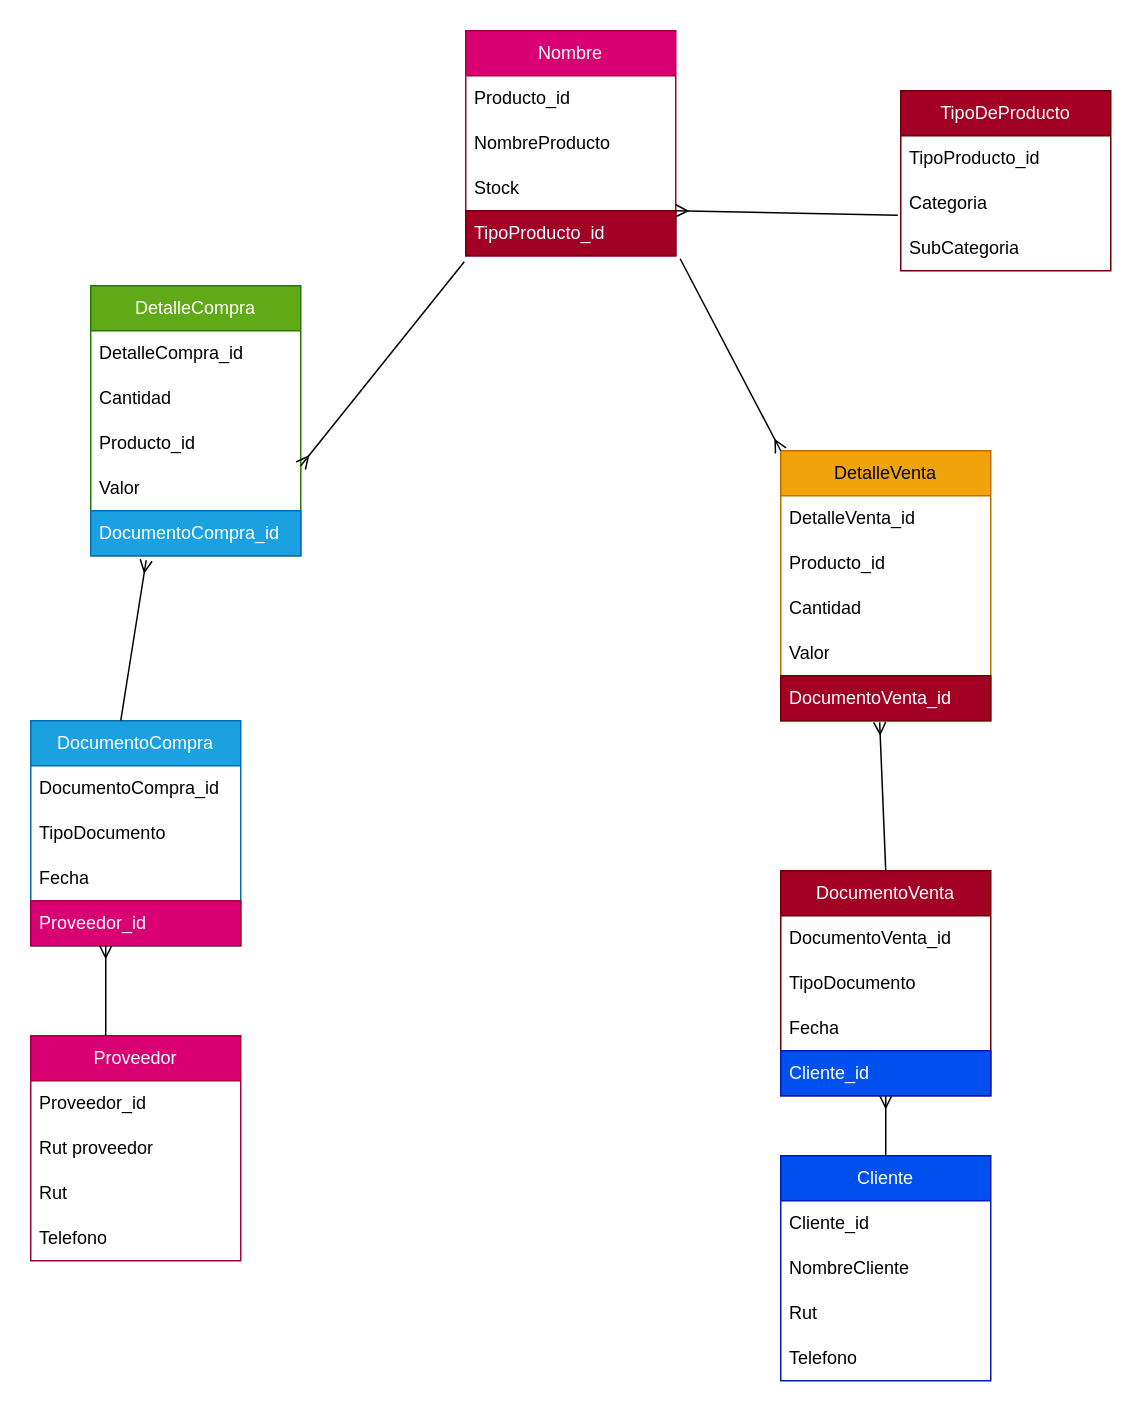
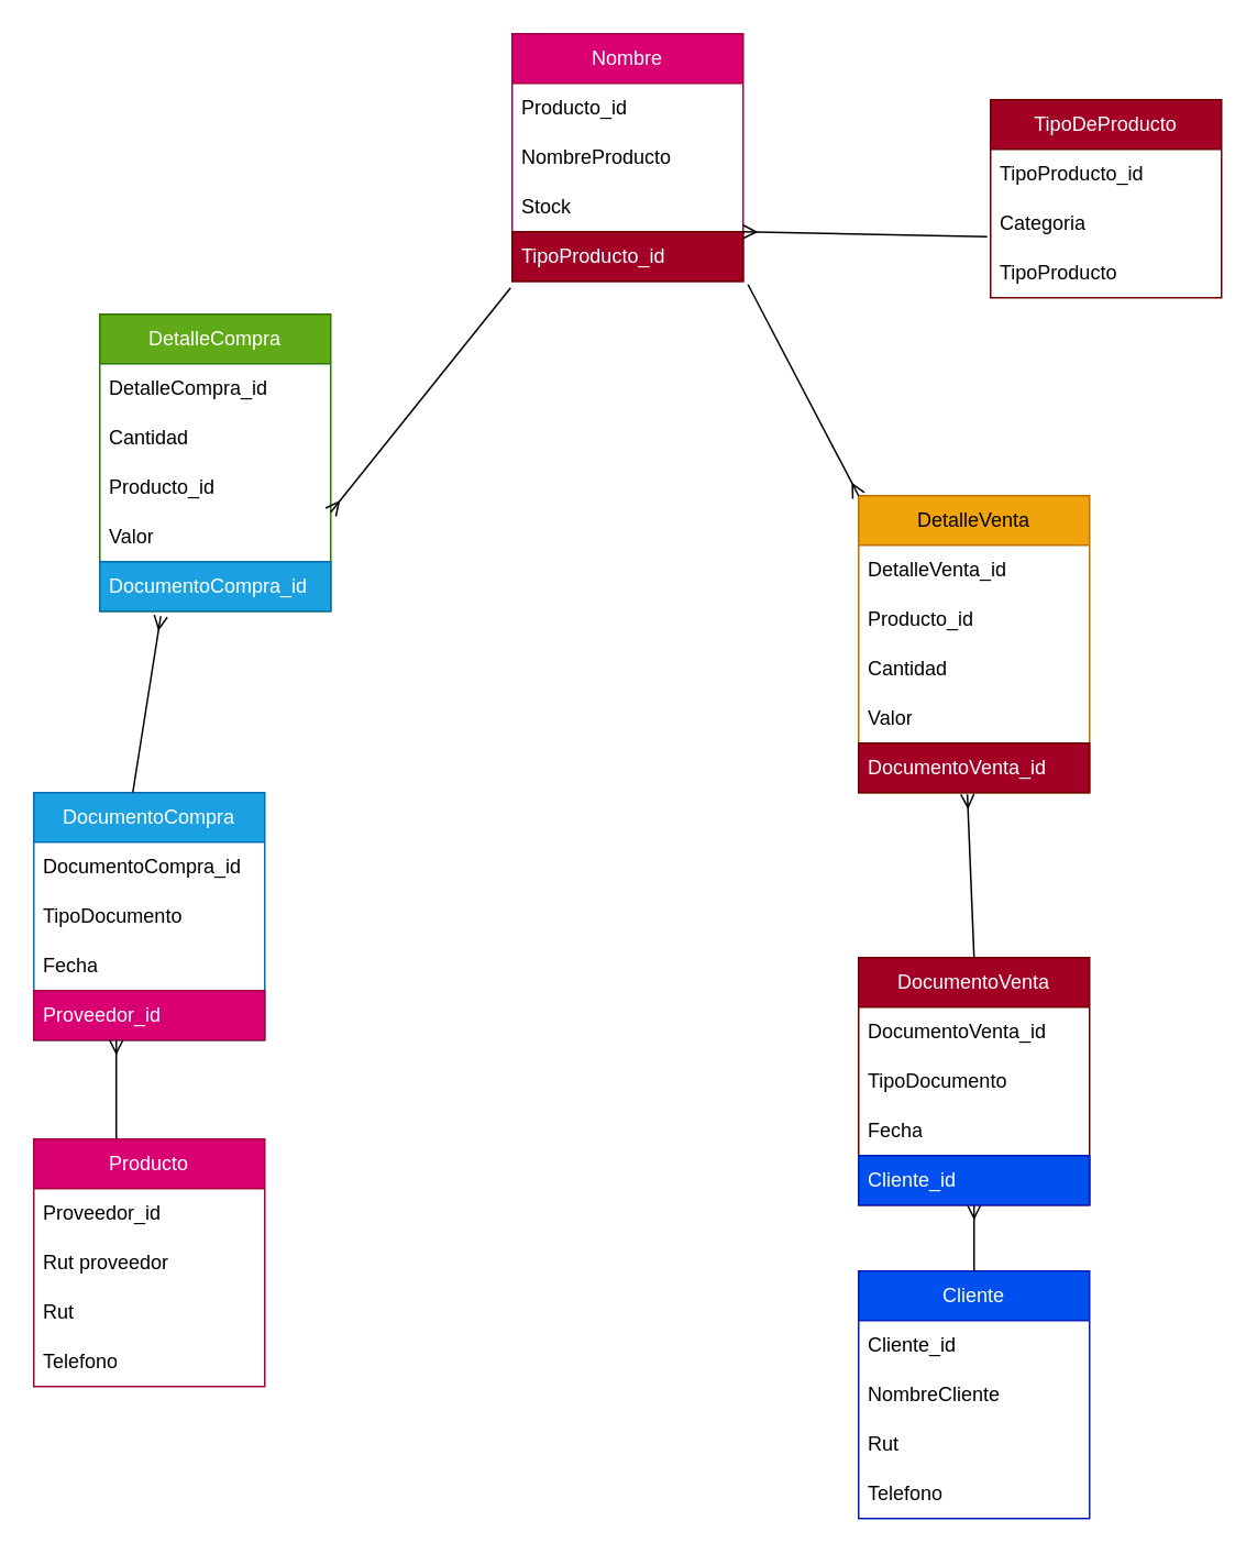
- <mxCell id="15" value="SubCategoria" style="text;strokeColor=none;fillColor=none;align=left;verticalAlign=middle;spacingLeft=4;spacingRight=4;overflow=hidden;points=[[0,0.5],[1,0.5]];portConstraint=eastwest;rotatable=0;whiteSpace=wrap;html=1;" parent="12" vertex="1"><mxGeometry y="90" width="140" height="30" as="geometry" /></mxCell>
+ <mxCell id="15" value="TipoProducto" style="text;strokeColor=none;fillColor=none;align=left;verticalAlign=middle;spacingLeft=4;spacingRight=4;overflow=hidden;points=[[0,0.5],[1,0.5]];portConstraint=eastwest;rotatable=0;whiteSpace=wrap;html=1;" parent="12" vertex="1"><mxGeometry y="90" width="140" height="30" as="geometry" /></mxCell>
- <mxCell id="2" value="Proveedor" style="swimlane;fontStyle=0;childLayout=stackLayout;horizontal=1;startSize=30;horizontalStack=0;resizeParent=1;resizeParentMax=0;resizeLast=0;collapsible=1;marginBottom=0;whiteSpace=wrap;html=1;fillColor=#d80073;fontColor=#ffffff;strokeColor=#A50040;" parent="1" vertex="1"><mxGeometry x="20" y="690" width="140" height="150" as="geometry" /></mxCell>
+ <mxCell id="2" value="Producto" style="swimlane;fontStyle=0;childLayout=stackLayout;horizontal=1;startSize=30;horizontalStack=0;resizeParent=1;resizeParentMax=0;resizeLast=0;collapsible=1;marginBottom=0;whiteSpace=wrap;html=1;fillColor=#d80073;fontColor=#ffffff;strokeColor=#A50040;" parent="1" vertex="1"><mxGeometry x="20" y="690" width="140" height="150" as="geometry" /></mxCell>
